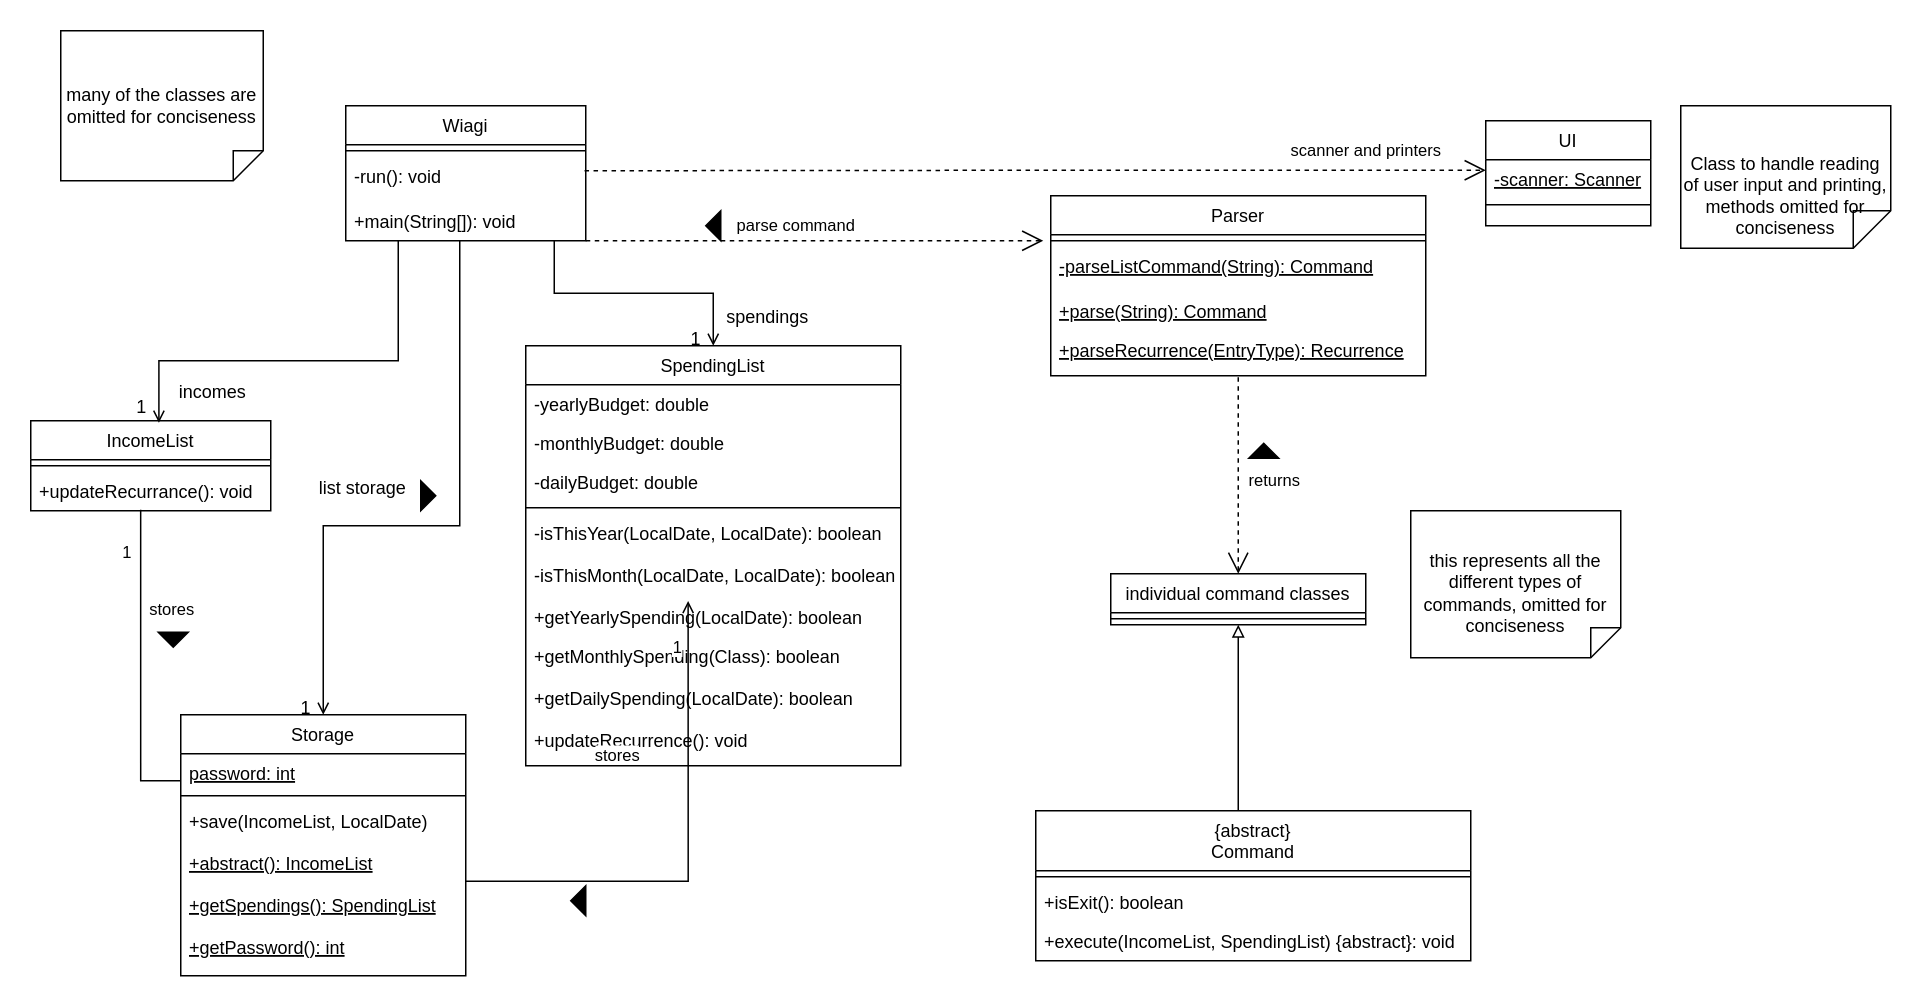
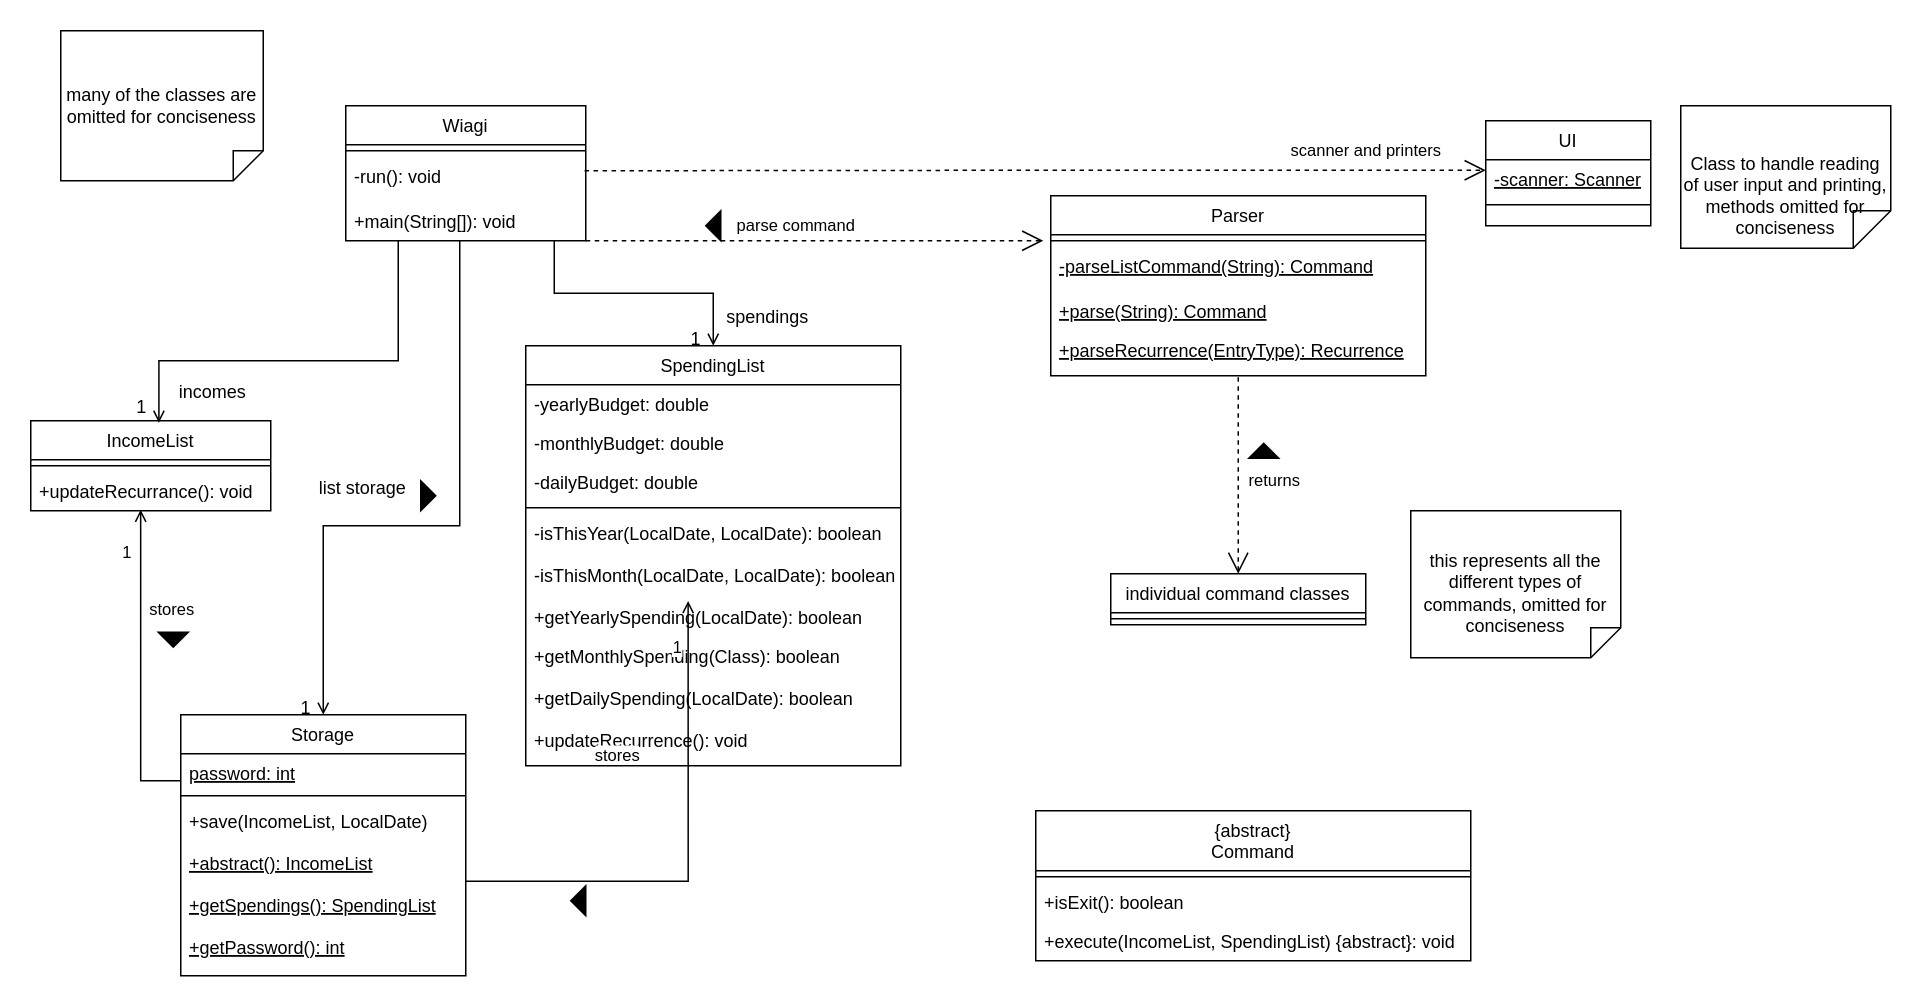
- <mxCell id="39" style="edgeStyle=orthogonalEdgeStyle;rounded=0;orthogonalLoop=1;jettySize=auto;html=1;entryX=0.458;entryY=0.974;entryDx=0;entryDy=0;entryPerimeter=0;endArrow=none;endFill=0;" parent="1" source="10" target="8" edge="1"><mxGeometry relative="1" as="geometry"><Array as="points"><mxPoint x="93" y="520" /></Array></mxGeometry></mxCell>
+ <mxCell id="39" style="edgeStyle=orthogonalEdgeStyle;rounded=0;orthogonalLoop=1;jettySize=auto;html=1;entryX=0.458;entryY=0.974;entryDx=0;entryDy=0;entryPerimeter=0;endArrow=open;endFill=0;" parent="1" source="10" target="8" edge="1"><mxGeometry relative="1" as="geometry"><Array as="points"><mxPoint x="93" y="520" /></Array></mxGeometry></mxCell>
- <mxCell id="57" style="edgeStyle=orthogonalEdgeStyle;rounded=0;orthogonalLoop=1;jettySize=auto;html=1;exitX=0.5;exitY=0;exitDx=0;exitDy=0;entryX=0.5;entryY=1;entryDx=0;entryDy=0;endArrow=block;endFill=0;" parent="1" source="58" target="62" edge="1"><mxGeometry relative="1" as="geometry"><Array as="points"><mxPoint x="825" y="500" /><mxPoint x="825" y="500" /></Array></mxGeometry></mxCell>
